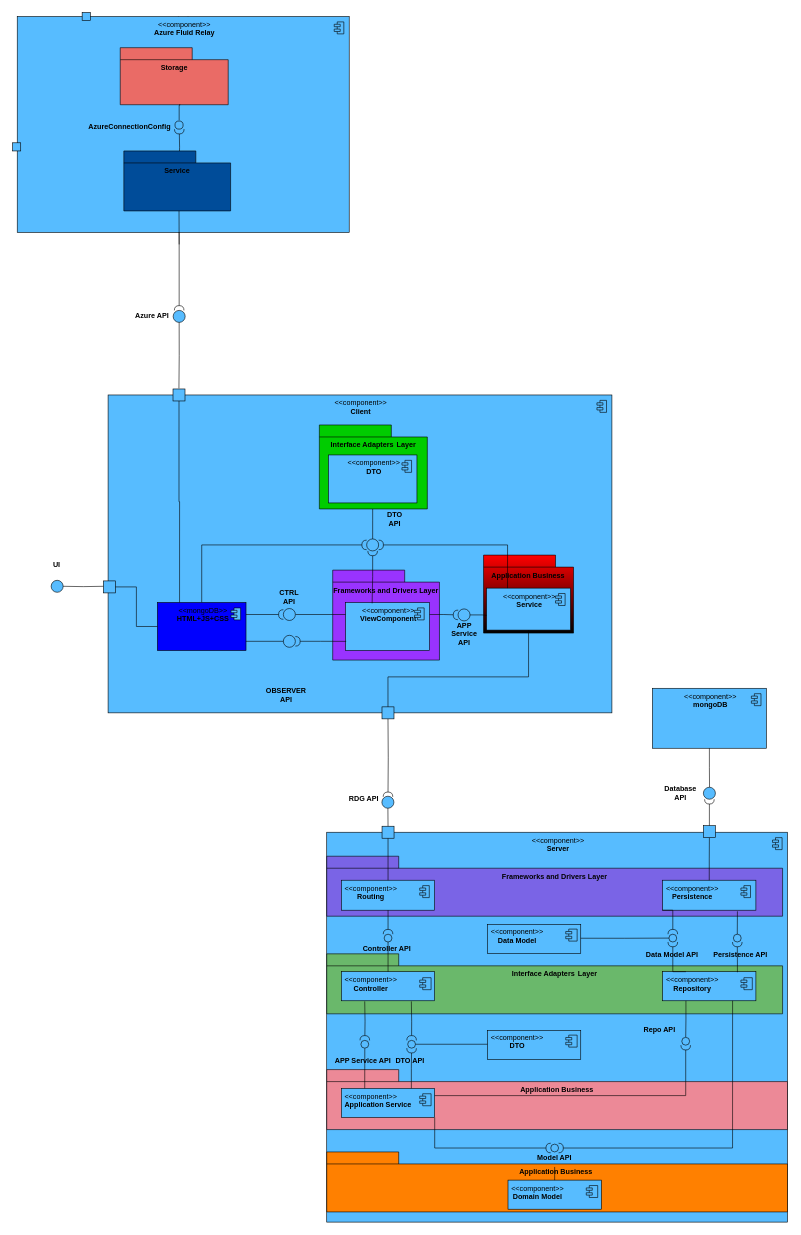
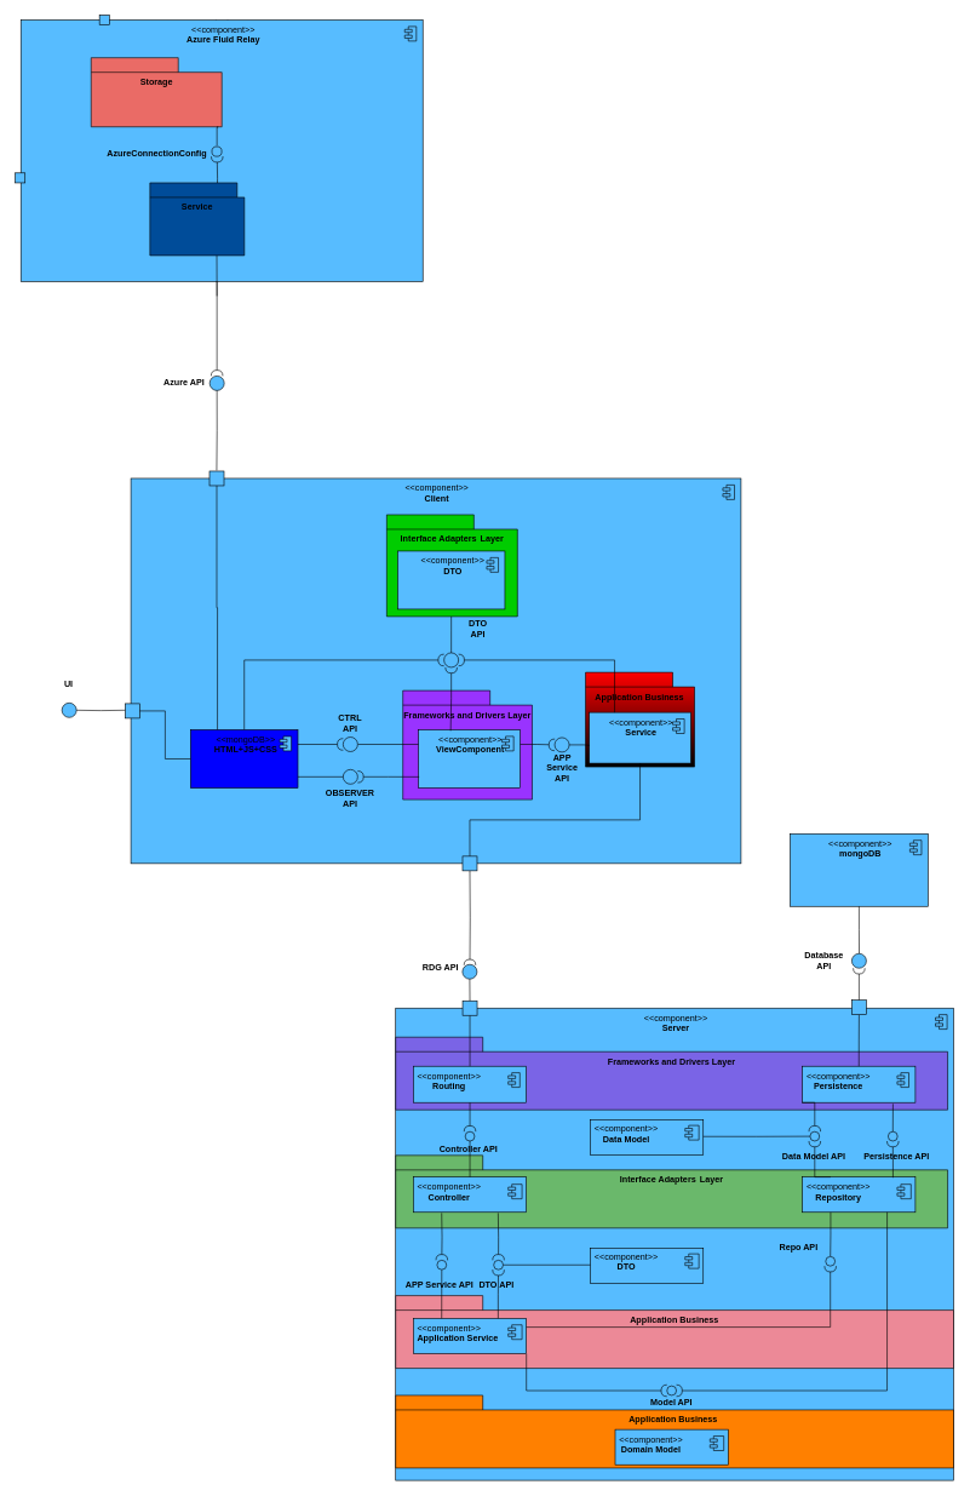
- <mxCell id="136" value="Storage" style="shape=folder;fontStyle=1;tabWidth=120;tabHeight=20;tabPosition=left;html=1;boundedLbl=1;whiteSpace=wrap;fillColor=#EA6B66;verticalAlign=top;" vertex="1" parent="130"><mxGeometry x="171.75" y="52.002" width="180" height="95.094" as="geometry" /></mxCell>
+ <mxCell id="136" value="Storage" style="shape=folder;fontStyle=1;tabWidth=120;tabHeight=20;tabPosition=left;html=1;boundedLbl=1;whiteSpace=wrap;fillColor=#EA6B66;verticalAlign=top;" vertex="1" parent="130"><mxGeometry x="96.75" y="52.002" width="180" height="95.094" as="geometry" /></mxCell>
- <mxCell id="138" value="Service" style="shape=folder;fontStyle=1;tabWidth=120;tabHeight=20;tabPosition=left;html=1;boundedLbl=1;whiteSpace=wrap;fillColor=#004C99;verticalAlign=top;flipH=0;flipV=0;direction=east;" vertex="1" parent="130"><mxGeometry x="177.75" y="224.15" width="178" height="100" as="geometry" /></mxCell>
+ <mxCell id="138" value="Service" style="shape=folder;fontStyle=1;tabWidth=120;tabHeight=20;tabPosition=left;html=1;boundedLbl=1;whiteSpace=wrap;fillColor=#004C99;verticalAlign=top;flipH=0;flipV=0;direction=east;" vertex="1" parent="130"><mxGeometry x="177.75" y="224.15" width="130" height="100" as="geometry" /></mxCell>
- <mxCell id="109" value="&lt;b&gt;OBSERVER&lt;br&gt;API&lt;/b&gt;" style="text;html=1;strokeColor=none;fillColor=none;align=center;verticalAlign=middle;whiteSpace=wrap;rounded=0;" parent="80" vertex="1"><mxGeometry x="244.98" y="486" width="104.53" height="30" as="geometry" /></mxCell>
+ <mxCell id="109" value="&lt;b&gt;OBSERVER&lt;br&gt;API&lt;/b&gt;" style="text;html=1;strokeColor=none;fillColor=none;align=center;verticalAlign=middle;whiteSpace=wrap;rounded=0;" parent="80" vertex="1"><mxGeometry x="249.98" y="426" width="104.53" height="30" as="geometry" /></mxCell>
- <mxCell id="32" style="edgeStyle=orthogonalEdgeStyle;rounded=0;orthogonalLoop=1;jettySize=auto;html=1;exitX=0.5;exitY=0;exitDx=0;exitDy=0;entryX=0.5;entryY=1;entryDx=0;entryDy=0;endArrow=none;endFill=0;" parent="3" source="33" target="36" edge="1"><mxGeometry relative="1" as="geometry" /></mxCell>
